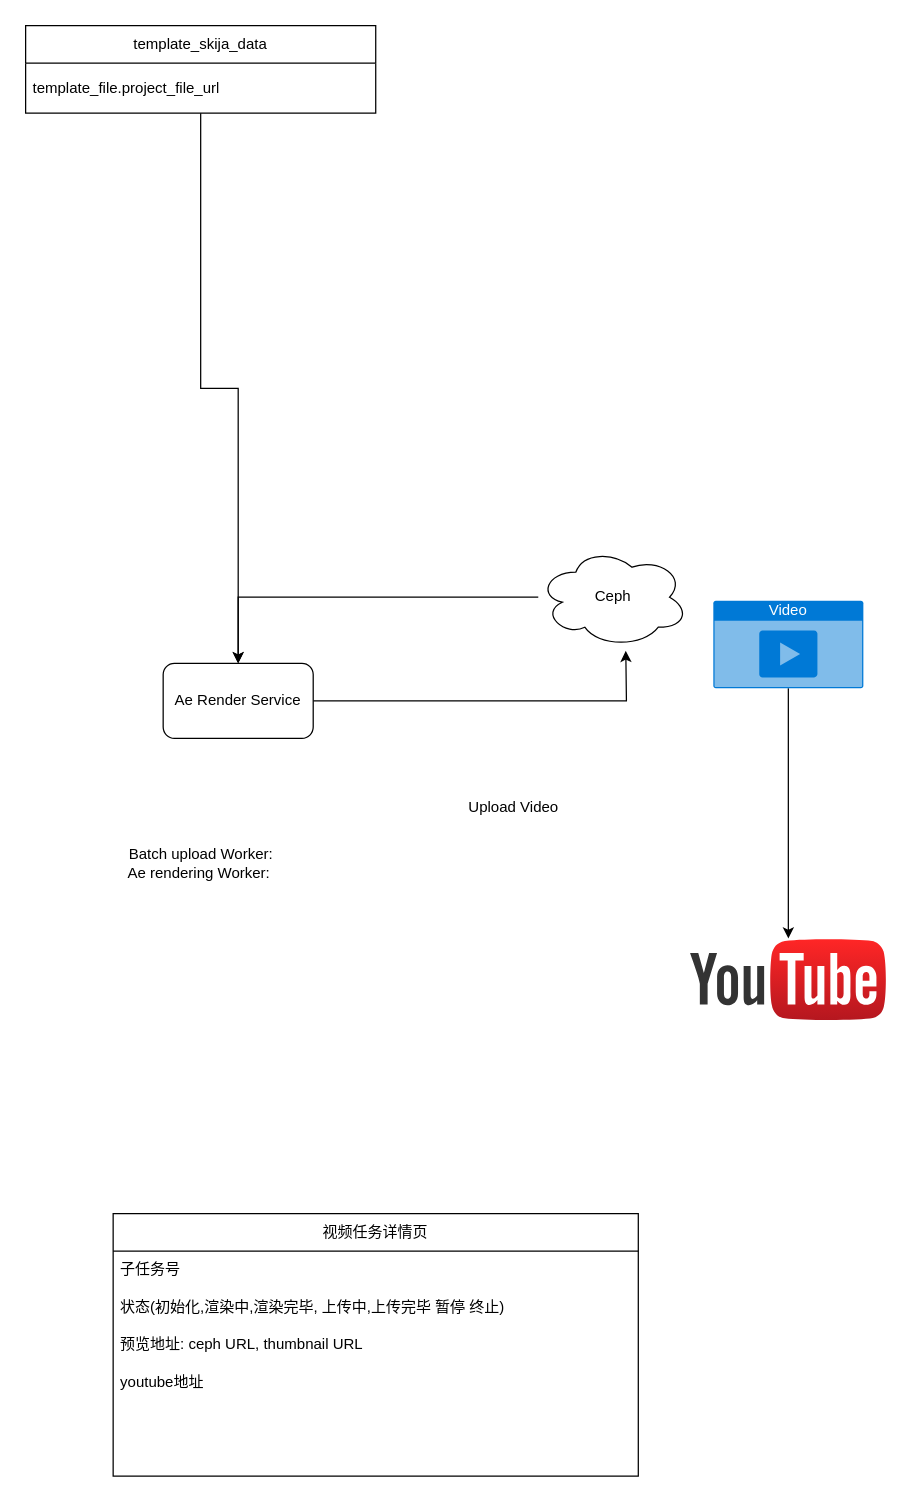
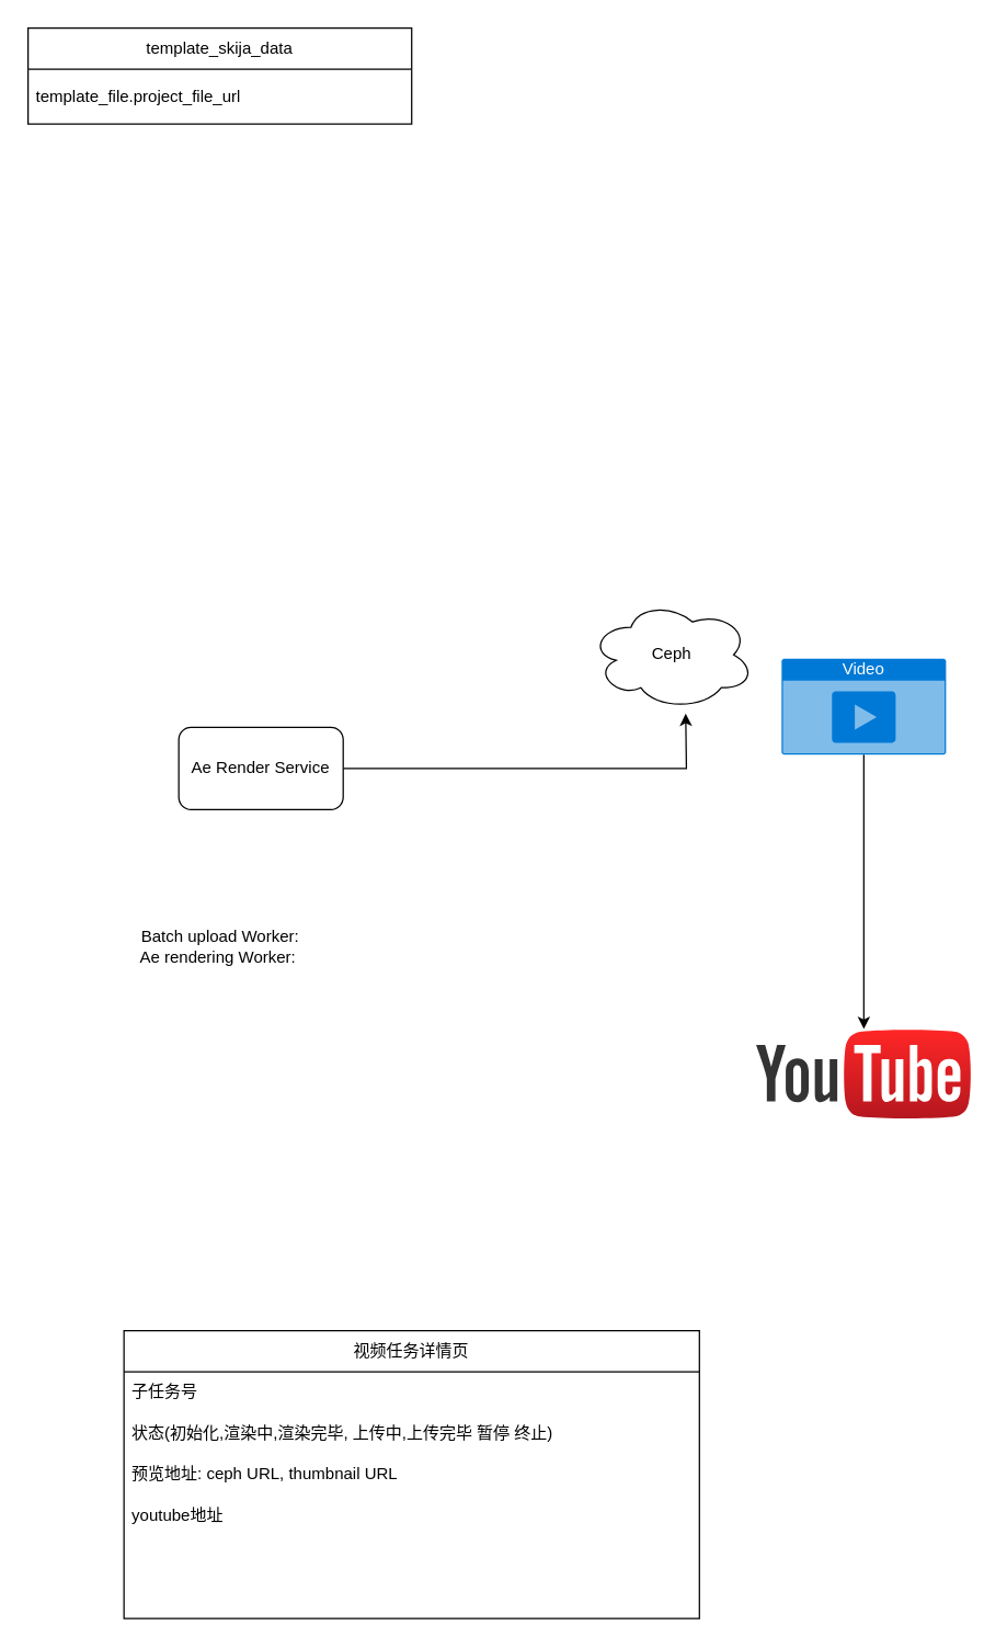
- <mxCell id="2" style="edgeStyle=orthogonalEdgeStyle;rounded=0;orthogonalLoop=1;jettySize=auto;html=1;" edge="1" parent="1" source="3" target="6"><mxGeometry relative="1" as="geometry" /></mxCell>
- <mxCell id="7" style="edgeStyle=orthogonalEdgeStyle;rounded=0;orthogonalLoop=1;jettySize=auto;html=1;" edge="1" parent="1" source="8" target="6"><mxGeometry relative="1" as="geometry" /></mxCell>
- <mxCell id="22" value="Upload Video" style="text;html=1;align=center;verticalAlign=middle;resizable=0;points=[];autosize=1;strokeColor=none;fillColor=none;" vertex="1" parent="1"><mxGeometry x="360" y="630" width="100" height="30" as="geometry" /></mxCell>
